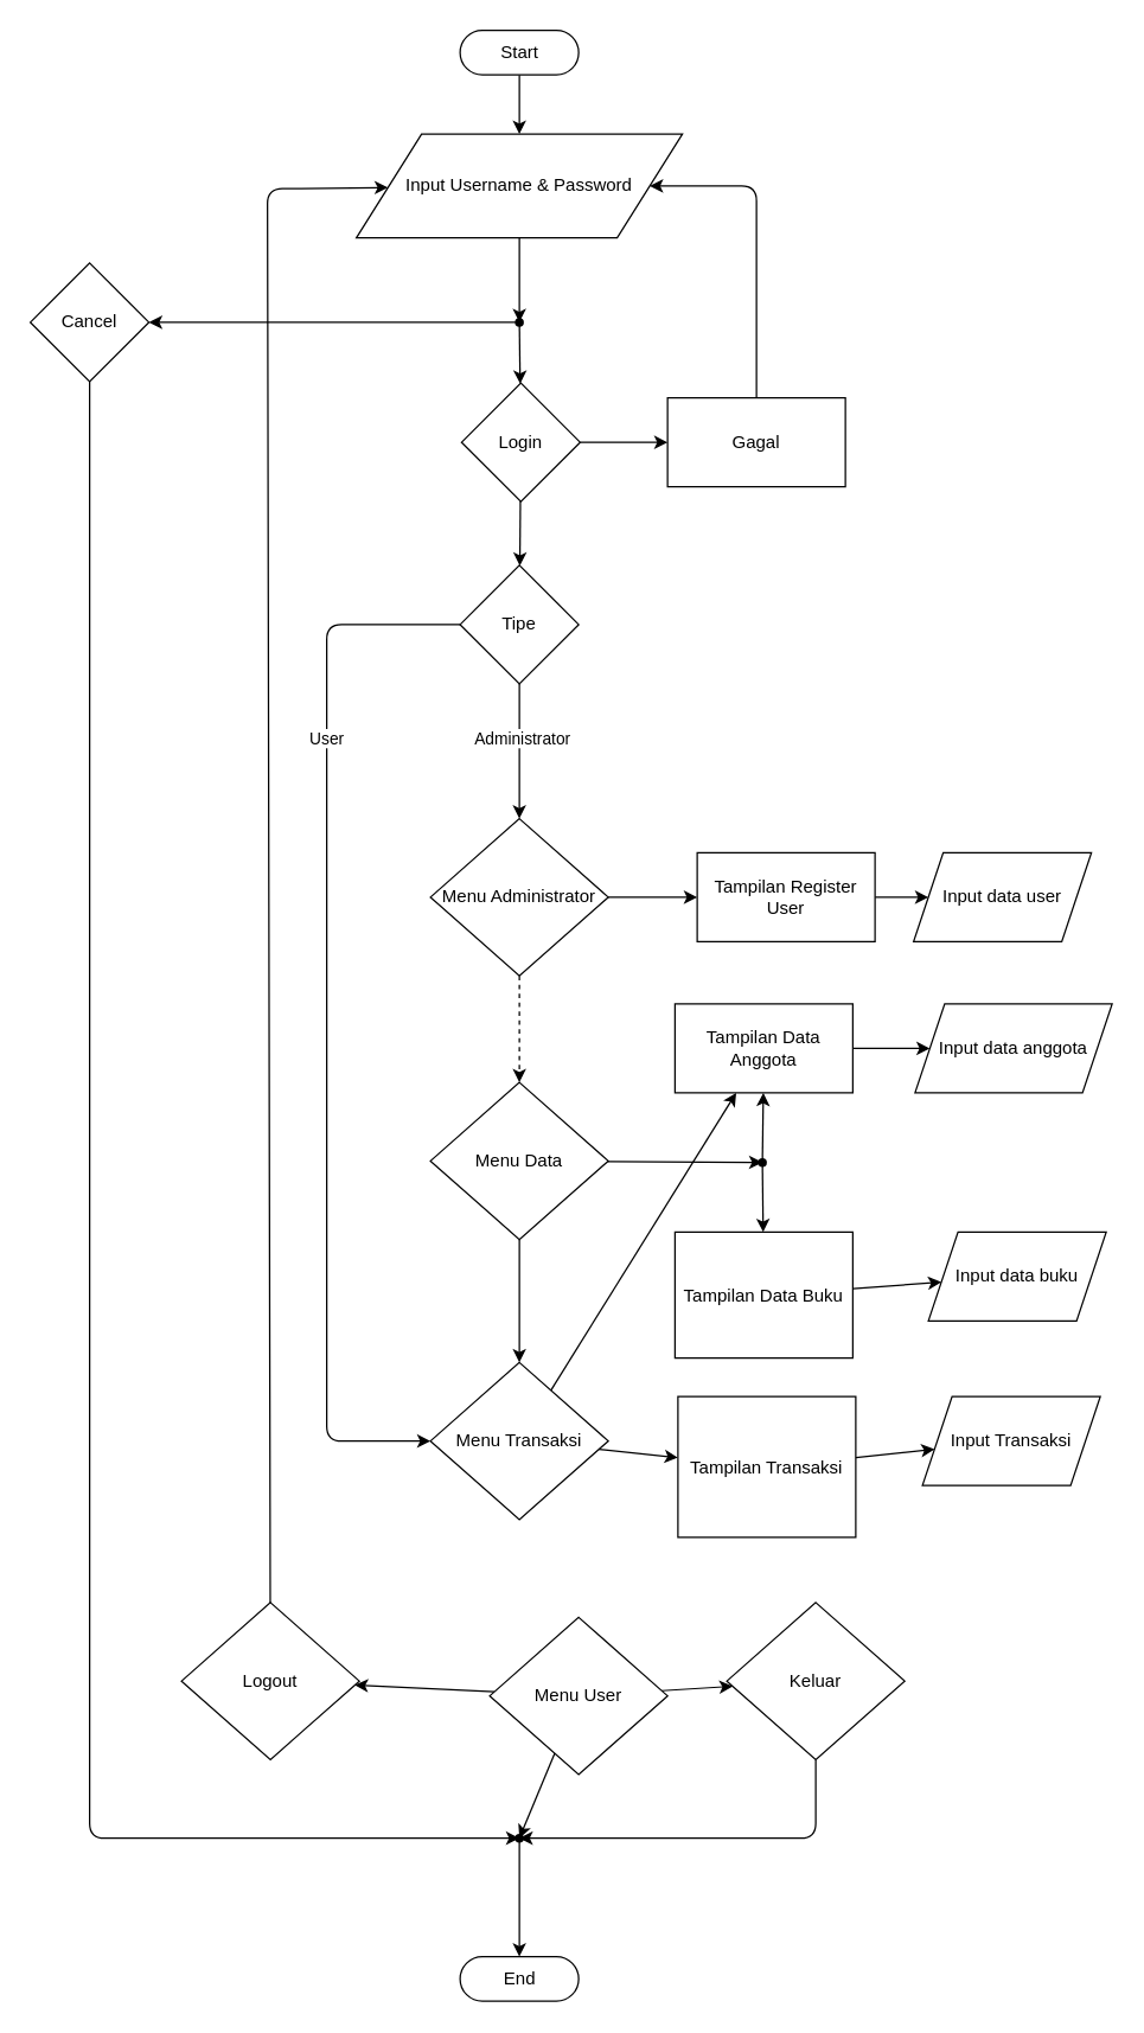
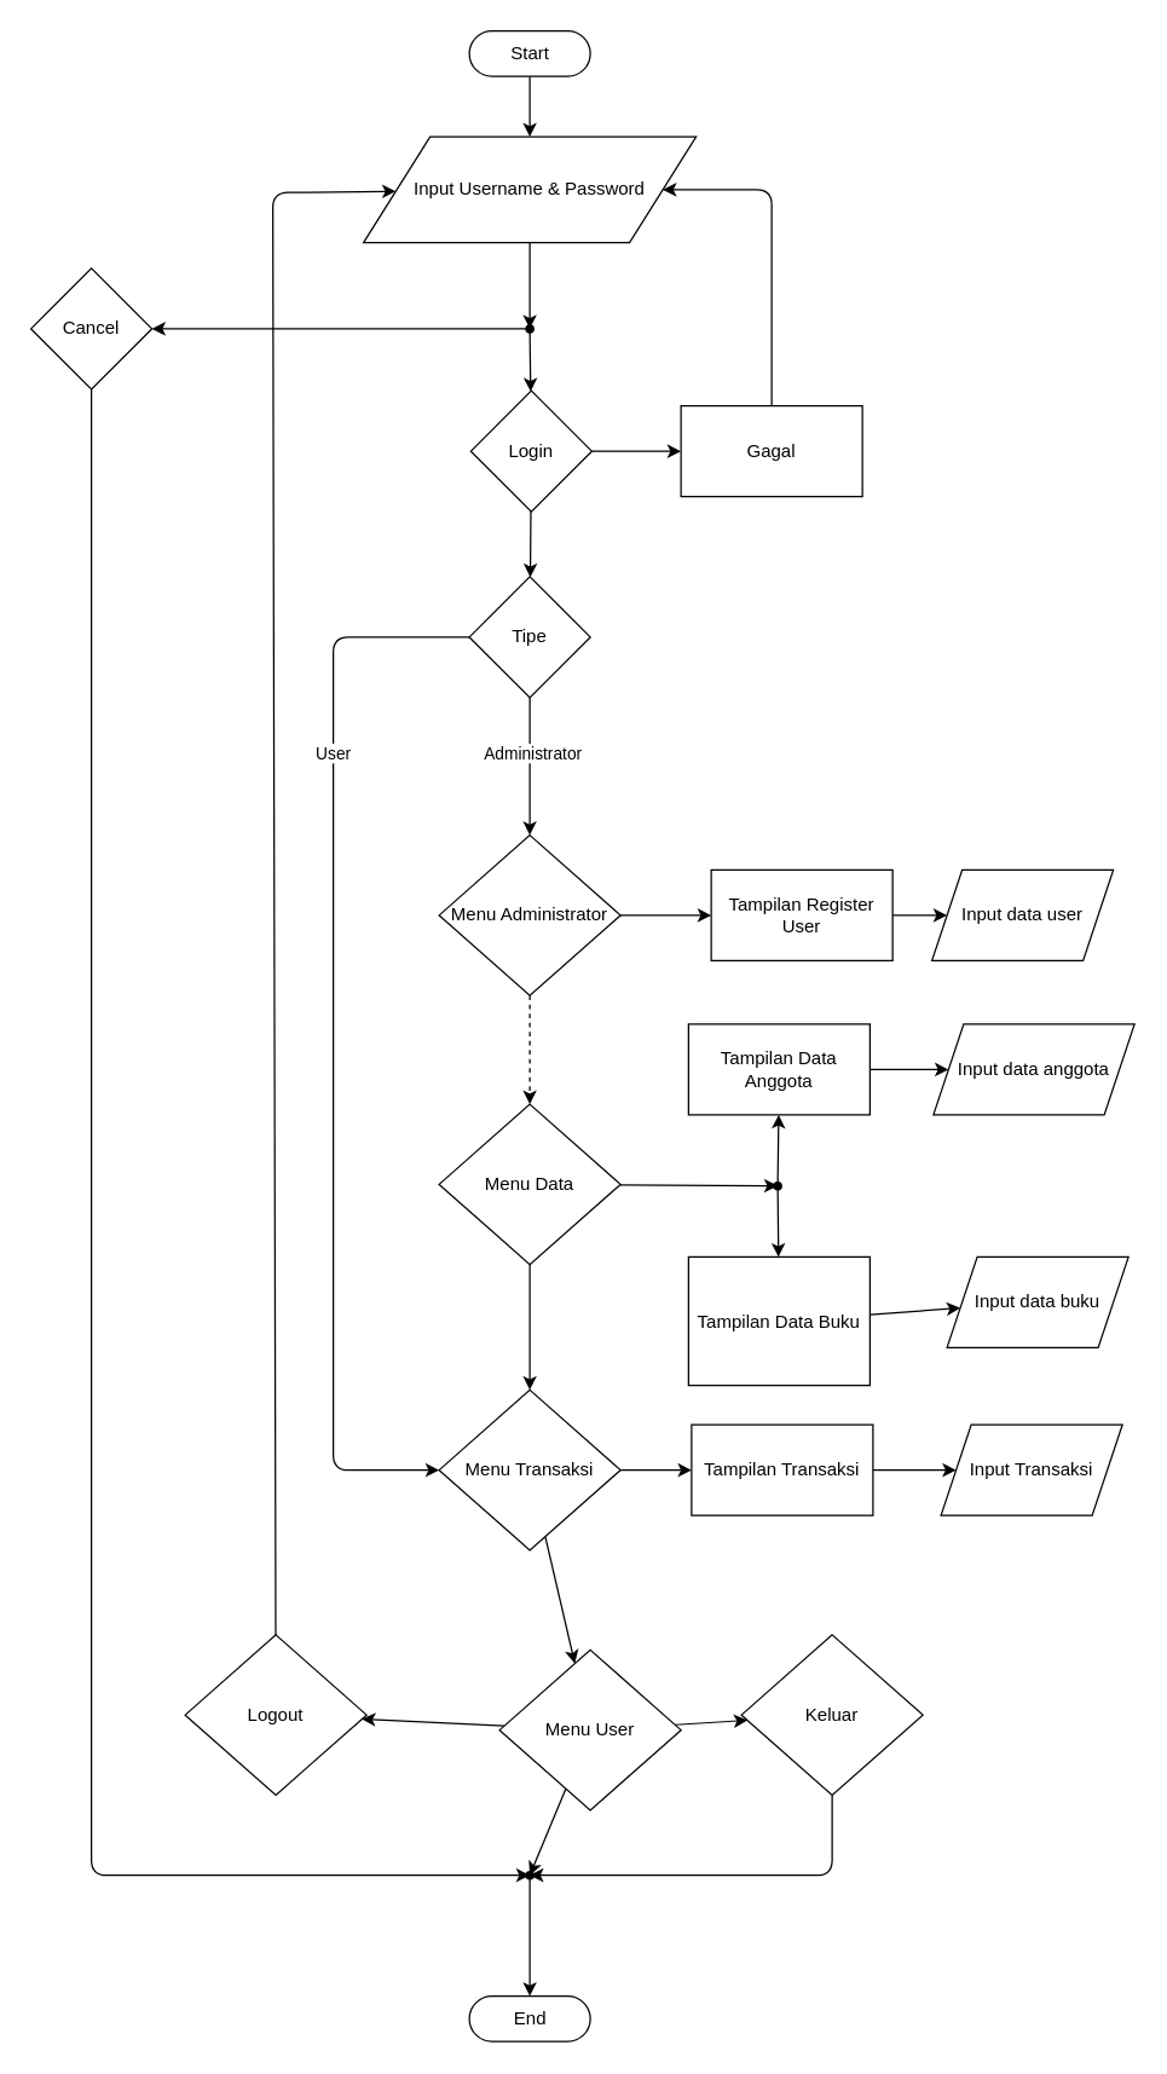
- <mxCell id="26" value="" style="edgeStyle=none;html=1;" parent="1" source="27" target="20" edge="1"><mxGeometry relative="1" as="geometry" /></mxCell>
+ <mxCell id="26" value="" style="edgeStyle=none;html=1;" parent="1" source="27" target="40" edge="1"><mxGeometry relative="1" as="geometry" /></mxCell>
- <mxCell id="35" value="Tampilan Transaksi" style="whiteSpace=wrap;html=1;dashed=0;" parent="1" vertex="1"><mxGeometry x="457" y="942" width="120" height="95" as="geometry" /></mxCell>
+ <mxCell id="35" value="Tampilan Transaksi" style="whiteSpace=wrap;html=1;dashed=0;" parent="1" vertex="1"><mxGeometry x="457" y="942" width="120" height="60" as="geometry" /></mxCell>
